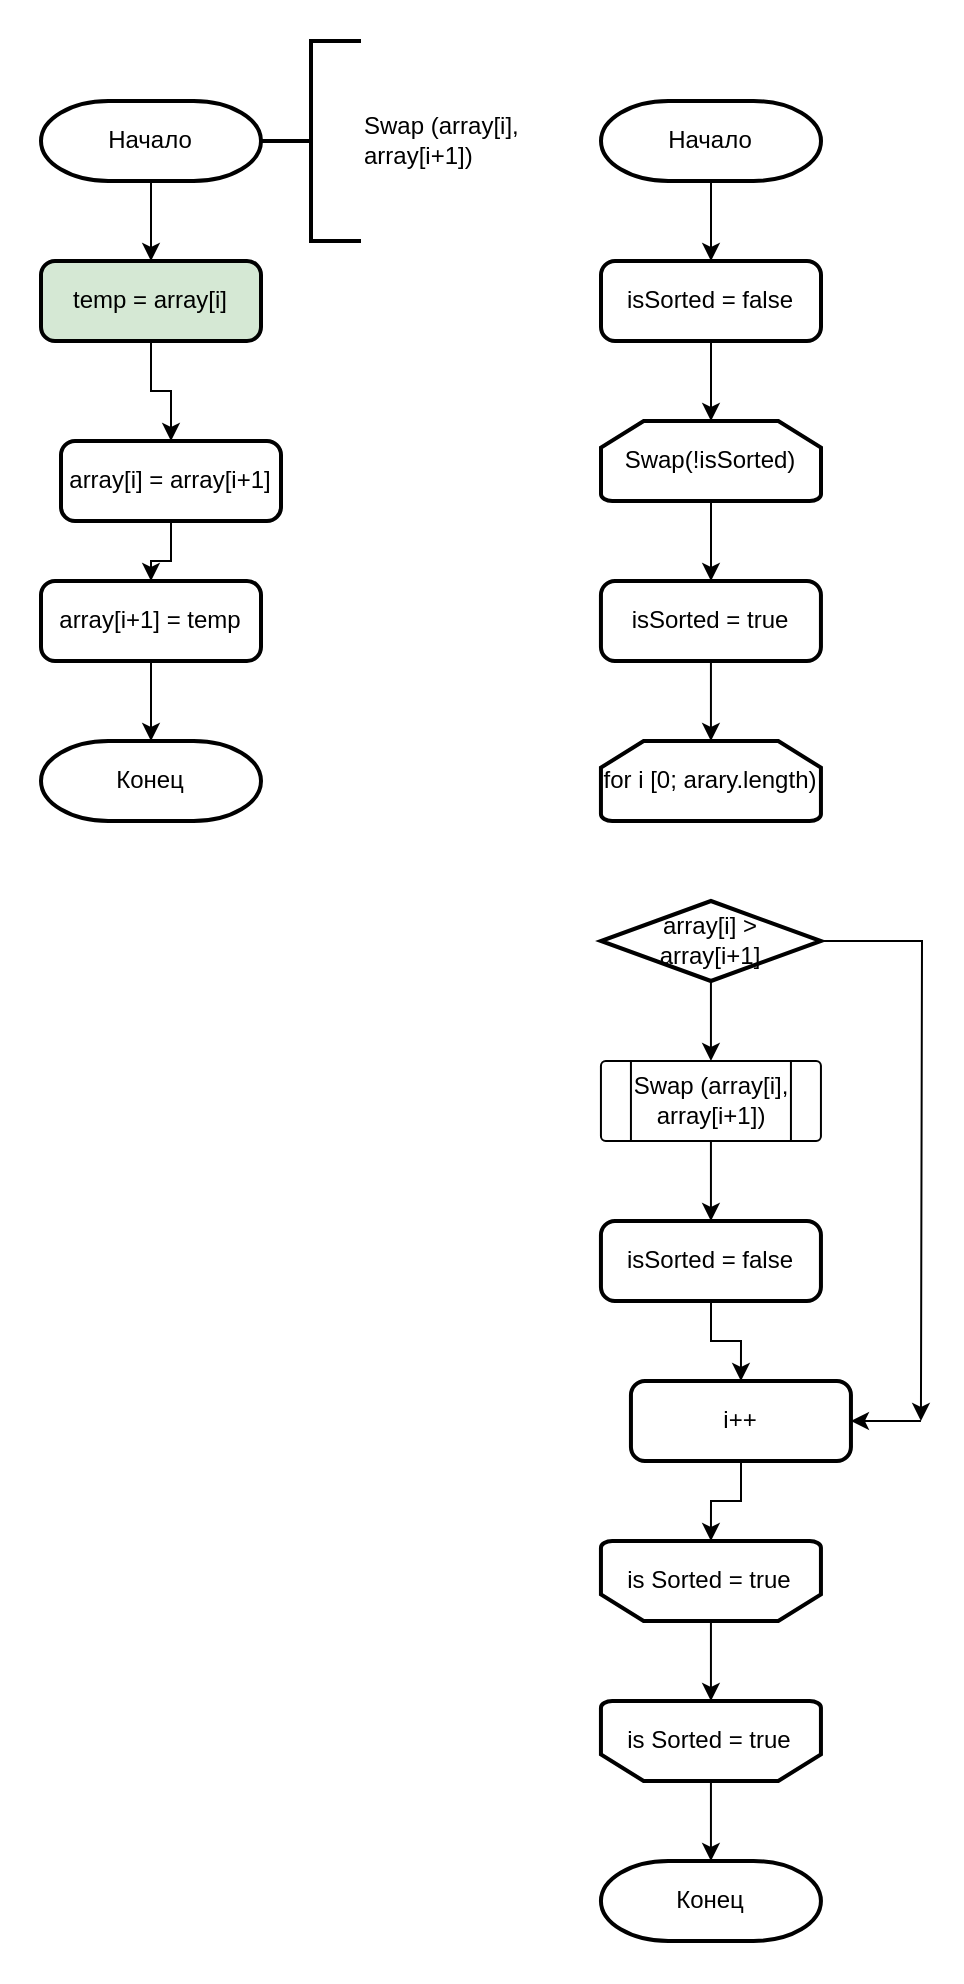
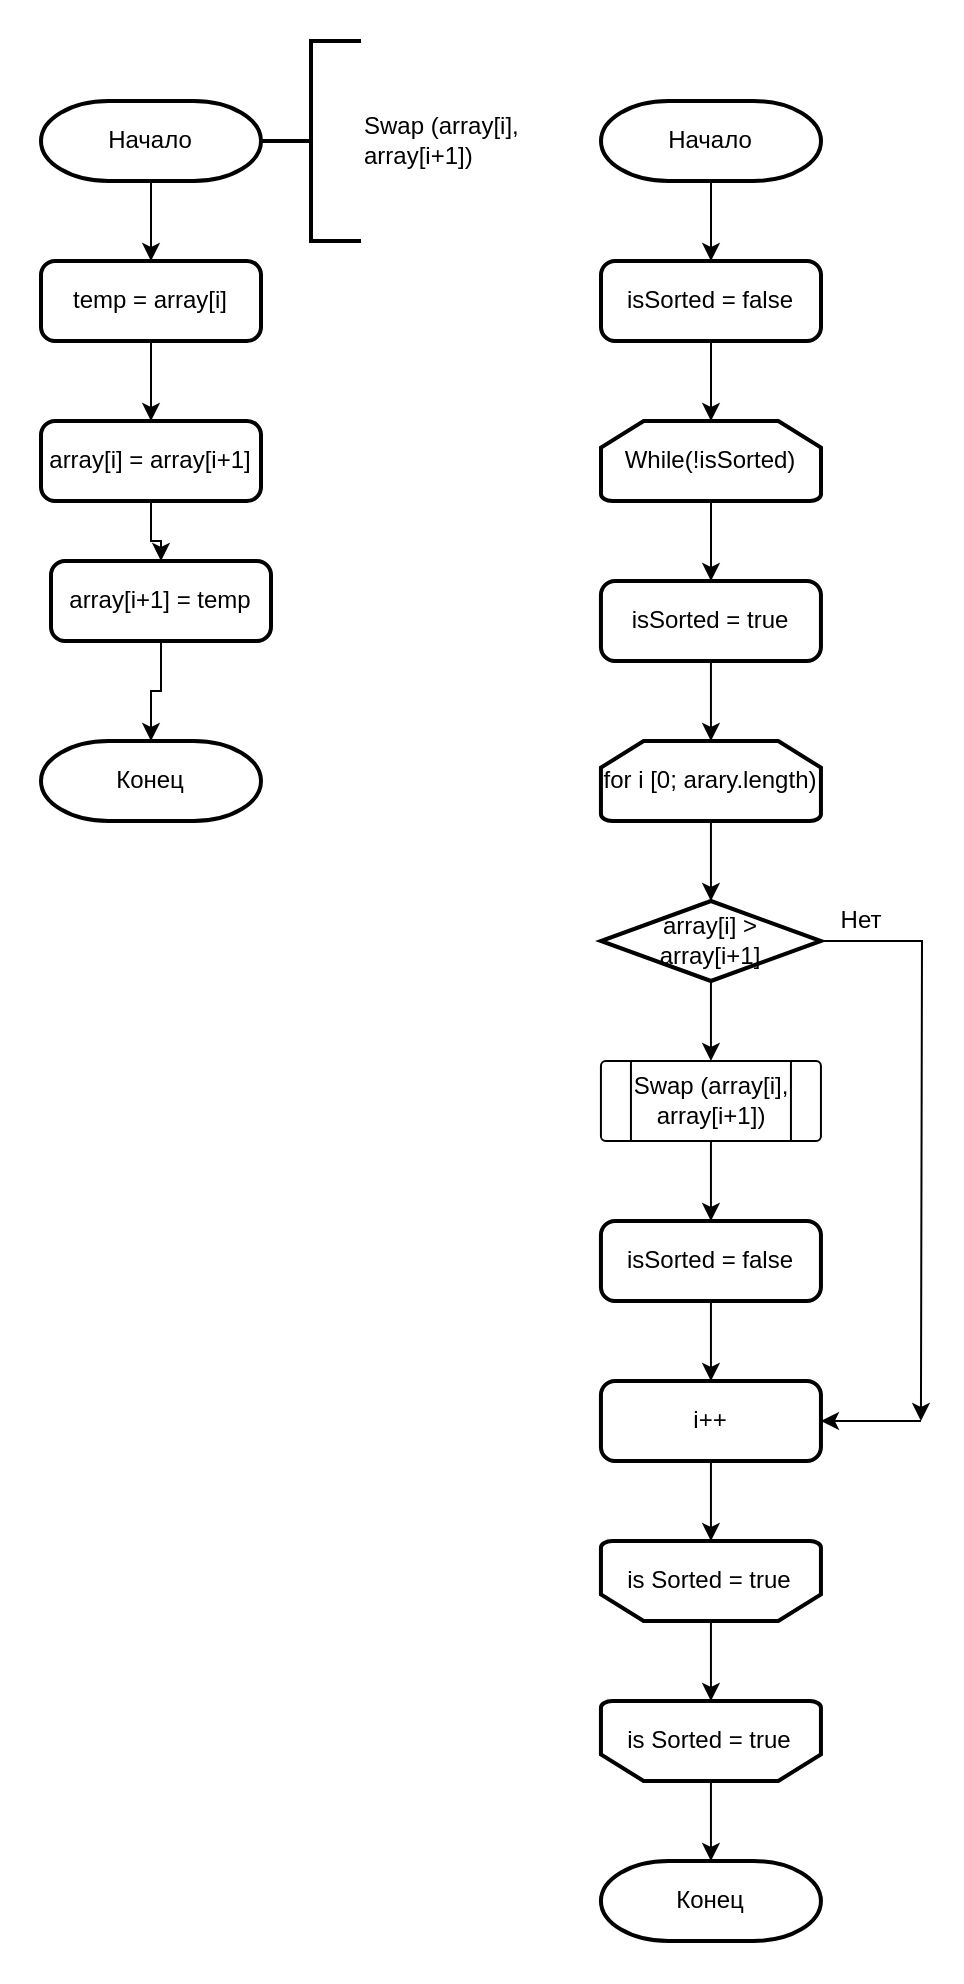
- <mxCell id="31" value="temp = array[i]" style="rounded=1;whiteSpace=wrap;html=1;absoluteArcSize=1;arcSize=14;strokeWidth=2;fillColor=#d5e8d4;" vertex="1" parent="1"><mxGeometry x="20" y="130" width="110" height="40" as="geometry" /></mxCell>
+ <mxCell id="31" value="temp = array[i]" style="rounded=1;whiteSpace=wrap;html=1;absoluteArcSize=1;arcSize=14;strokeWidth=2;" vertex="1" parent="1"><mxGeometry x="20" y="130" width="110" height="40" as="geometry" /></mxCell>
- <mxCell id="7" value="Swap(!isSorted)" style="strokeWidth=2;html=1;shape=mxgraph.flowchart.loop_limit;whiteSpace=wrap;" vertex="1" parent="1"><mxGeometry x="300" y="210" width="110" height="40" as="geometry" /></mxCell>
+ <mxCell id="7" value="While(!isSorted)" style="strokeWidth=2;html=1;shape=mxgraph.flowchart.loop_limit;whiteSpace=wrap;" vertex="1" parent="1"><mxGeometry x="300" y="210" width="110" height="40" as="geometry" /></mxCell>
- <mxCell id="33" value="array[i] = array[i+1]" style="rounded=1;whiteSpace=wrap;html=1;absoluteArcSize=1;arcSize=14;strokeWidth=2;" vertex="1" parent="1"><mxGeometry x="30" y="220" width="110" height="40" as="geometry" /></mxCell>
+ <mxCell id="33" value="array[i] = array[i+1]" style="rounded=1;whiteSpace=wrap;html=1;absoluteArcSize=1;arcSize=14;strokeWidth=2;" vertex="1" parent="1"><mxGeometry x="20" y="210" width="110" height="40" as="geometry" /></mxCell>
- <mxCell id="35" value="array[i+1] = temp" style="rounded=1;whiteSpace=wrap;html=1;absoluteArcSize=1;arcSize=14;strokeWidth=2;" vertex="1" parent="1"><mxGeometry x="20" y="290" width="110" height="40" as="geometry" /></mxCell>
+ <mxCell id="35" value="array[i+1] = temp" style="rounded=1;whiteSpace=wrap;html=1;absoluteArcSize=1;arcSize=14;strokeWidth=2;" vertex="1" parent="1"><mxGeometry x="25" y="280" width="110" height="40" as="geometry" /></mxCell>
+ <mxCell id="10" style="edgeStyle=orthogonalEdgeStyle;rounded=0;orthogonalLoop=1;jettySize=auto;html=1;entryX=0.5;entryY=0;entryDx=0;entryDy=0;entryPerimeter=0;" edge="1" parent="1" source="11" target="14"><mxGeometry relative="1" as="geometry" /></mxCell>
+ <mxCell id="37" value="Нет" style="text;html=1;align=center;verticalAlign=middle;resizable=0;points=[];autosize=1;" vertex="1" parent="1"><mxGeometry x="409.97" y="450" width="40" height="20" as="geometry" /></mxCell>
- <mxCell id="20" value="i++" style="rounded=1;whiteSpace=wrap;html=1;absoluteArcSize=1;arcSize=14;strokeWidth=2;" vertex="1" parent="1"><mxGeometry x="314.97" y="690" width="110" height="40" as="geometry" /></mxCell>
+ <mxCell id="20" value="i++" style="rounded=1;whiteSpace=wrap;html=1;absoluteArcSize=1;arcSize=14;strokeWidth=2;" vertex="1" parent="1"><mxGeometry x="299.97" y="690" width="110" height="40" as="geometry" /></mxCell>
